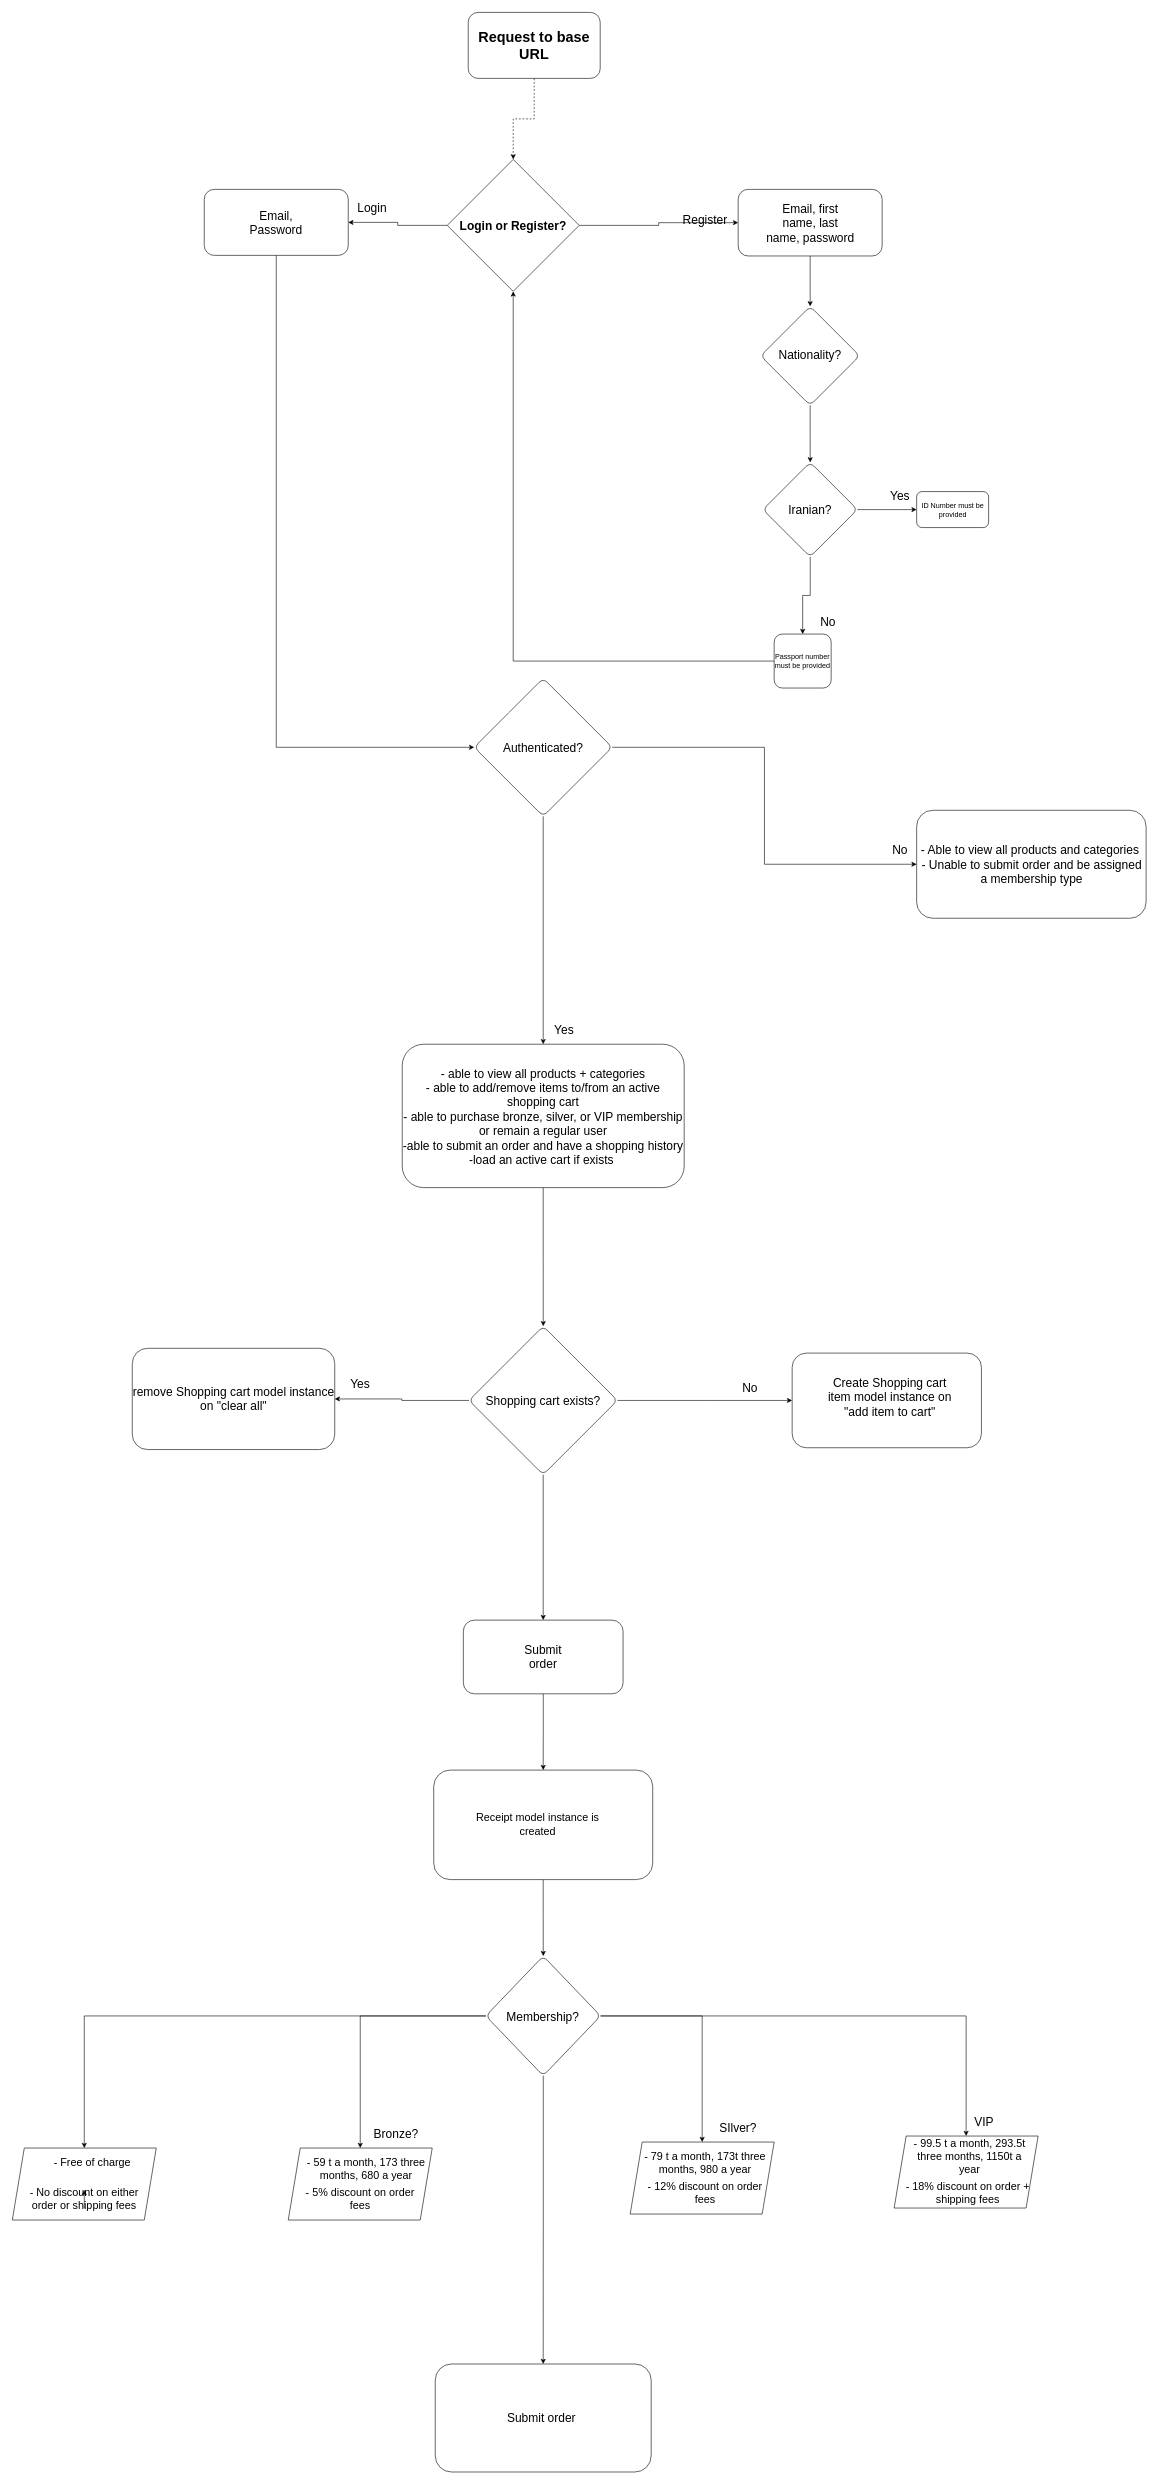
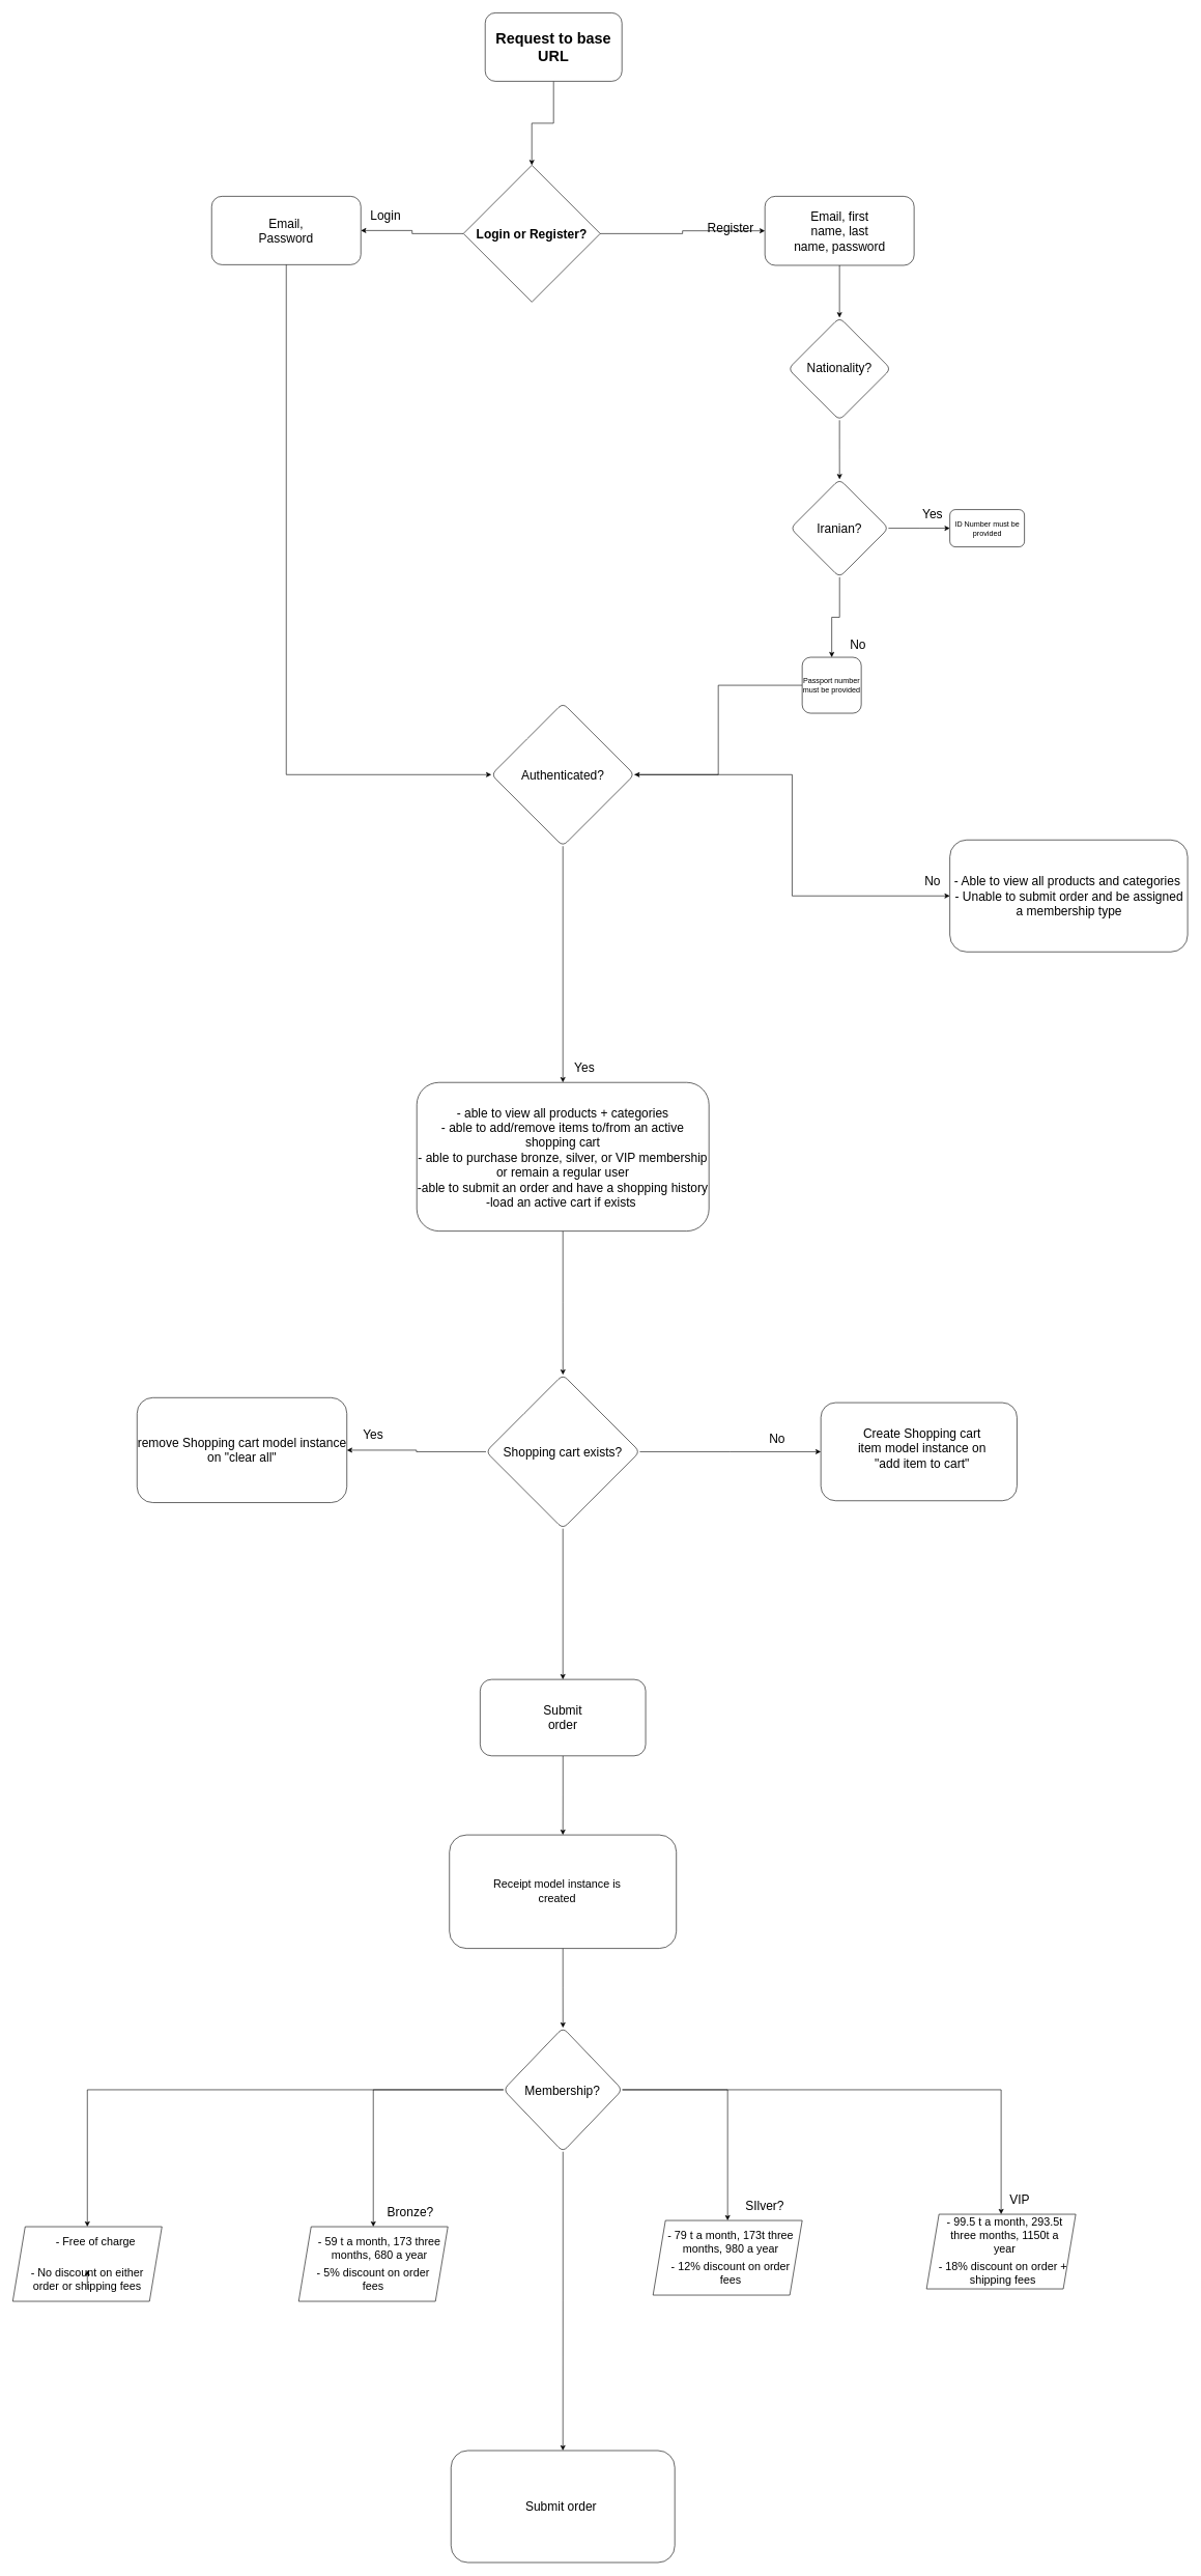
- <mxCell id="2" value="" style="edgeStyle=orthogonalEdgeStyle;rounded=0;orthogonalLoop=1;jettySize=auto;html=1;dashed=1;" edge="1" parent="1" source="3" target="6"><mxGeometry relative="1" as="geometry" /></mxCell>
+ <mxCell id="2" value="" style="edgeStyle=orthogonalEdgeStyle;rounded=0;orthogonalLoop=1;jettySize=auto;html=1;" edge="1" parent="1" source="3" target="6"><mxGeometry relative="1" as="geometry" /></mxCell>
- <mxCell id="21" value="" style="edgeStyle=orthogonalEdgeStyle;rounded=0;orthogonalLoop=1;jettySize=auto;html=1;" edge="1" parent="1" source="22" target="6"><mxGeometry relative="1" as="geometry" /></mxCell>
+ <mxCell id="21" value="" style="edgeStyle=orthogonalEdgeStyle;rounded=0;orthogonalLoop=1;jettySize=auto;html=1;" edge="1" parent="1" source="22" target="28"><mxGeometry relative="1" as="geometry" /></mxCell>
